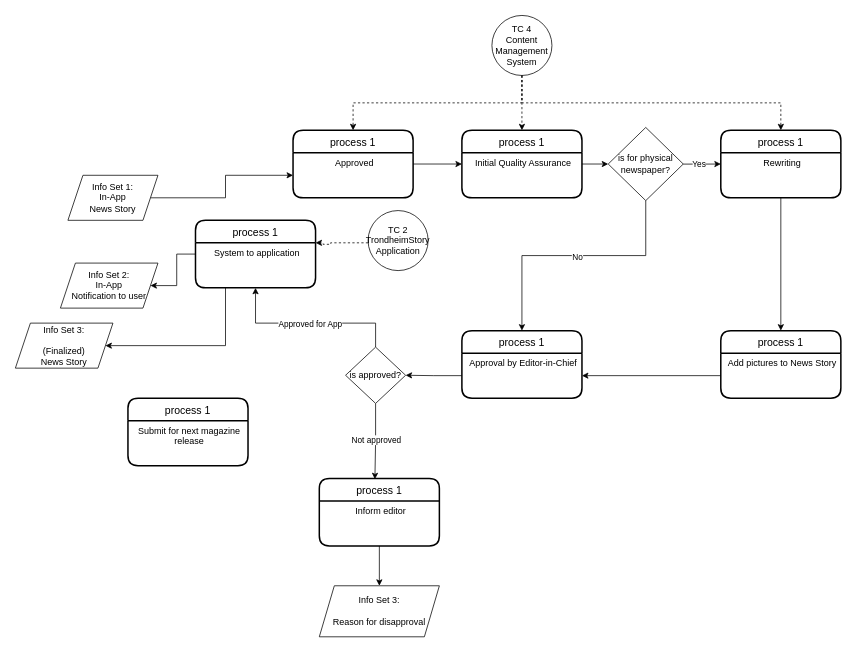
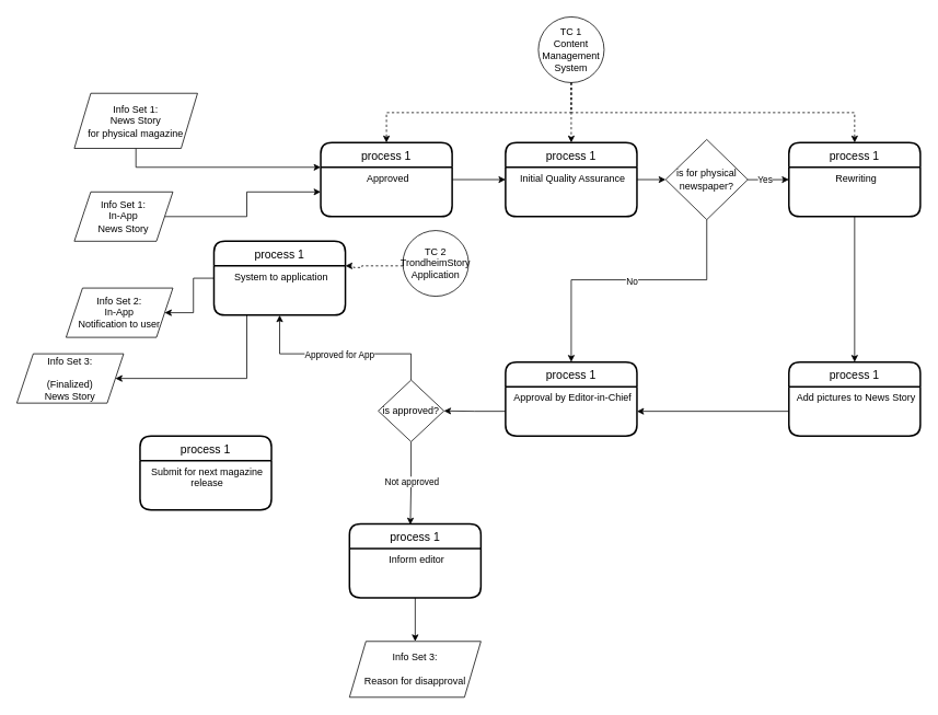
- <mxCell id="11" value="TC 4&lt;br&gt;Content Management&lt;br&gt;System" style="ellipse;whiteSpace=wrap;html=1;aspect=fixed;fillColor=#FFFFFF;" vertex="1" parent="1"><mxGeometry x="655" y="20" width="80" height="80" as="geometry" /></mxCell>
+ <mxCell id="11" value="TC 1&lt;br&gt;Content Management&lt;br&gt;System" style="ellipse;whiteSpace=wrap;html=1;aspect=fixed;fillColor=#FFFFFF;" vertex="1" parent="1"><mxGeometry x="655" y="20" width="80" height="80" as="geometry" /></mxCell>
+ <mxCell id="49" value="Info Set 1:&lt;br&gt;News Story&lt;br&gt;for physical magazine" style="shape=parallelogram;perimeter=parallelogramPerimeter;whiteSpace=wrap;html=1;fixedSize=1;" vertex="1" parent="1"><mxGeometry x="90" y="113" width="150" height="67" as="geometry" /></mxCell>
+ <mxCell id="48" style="edgeStyle=orthogonalEdgeStyle;rounded=0;orthogonalLoop=1;jettySize=auto;html=1;entryX=0;entryY=0;entryDx=0;entryDy=0;endArrow=classic;endFill=1;" edge="1" parent="1" source="49" target="46"><mxGeometry relative="1" as="geometry"><Array as="points"><mxPoint x="165" y="203" /></Array></mxGeometry></mxCell>
